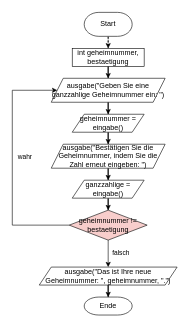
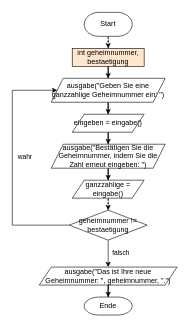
- <mxCell id="6" value="int geheimnummer, bestaetigung" style="rounded=0;whiteSpace=wrap;html=1;" vertex="1" parent="1"><mxGeometry x="120" y="80" width="120" height="30" as="geometry" /></mxCell>
+ <mxCell id="6" value="int geheimnummer, bestaetigung" style="rounded=0;whiteSpace=wrap;html=1;fillColor=#ffe6cc;" vertex="1" parent="1"><mxGeometry x="120" y="80" width="120" height="30" as="geometry" /></mxCell>
- <mxCell id="10" value="geheimnummer = eingabe()" style="shape=parallelogram;perimeter=parallelogramPerimeter;whiteSpace=wrap;html=1;fixedSize=1;" vertex="1" parent="1"><mxGeometry x="120" y="190" width="120" height="30" as="geometry" /></mxCell>
+ <mxCell id="10" value="eingeben = eingabe()" style="shape=parallelogram;perimeter=parallelogramPerimeter;whiteSpace=wrap;html=1;fixedSize=1;" vertex="1" parent="1"><mxGeometry x="120" y="190" width="120" height="30" as="geometry" /></mxCell>
- <mxCell id="13" style="edgeStyle=orthogonalEdgeStyle;rounded=0;orthogonalLoop=1;jettySize=auto;html=1;" edge="1" parent="1" source="14" target="19"><mxGeometry relative="1" as="geometry" /></mxCell>
+ <mxCell id="13" style="edgeStyle=orthogonalEdgeStyle;rounded=0;orthogonalLoop=1;jettySize=auto;html=1;dashed=1;" edge="1" parent="1" source="14" target="19"><mxGeometry relative="1" as="geometry" /></mxCell>
- <mxCell id="19" value="geheimnummer != bestaetigung" style="rhombus;whiteSpace=wrap;html=1;fillColor=#f8cecc;" vertex="1" parent="1"><mxGeometry x="115" y="350" width="130" height="50" as="geometry" /></mxCell>
+ <mxCell id="19" value="geheimnummer != bestaetigung" style="rhombus;whiteSpace=wrap;html=1;" vertex="1" parent="1"><mxGeometry x="115" y="350" width="130" height="50" as="geometry" /></mxCell>
